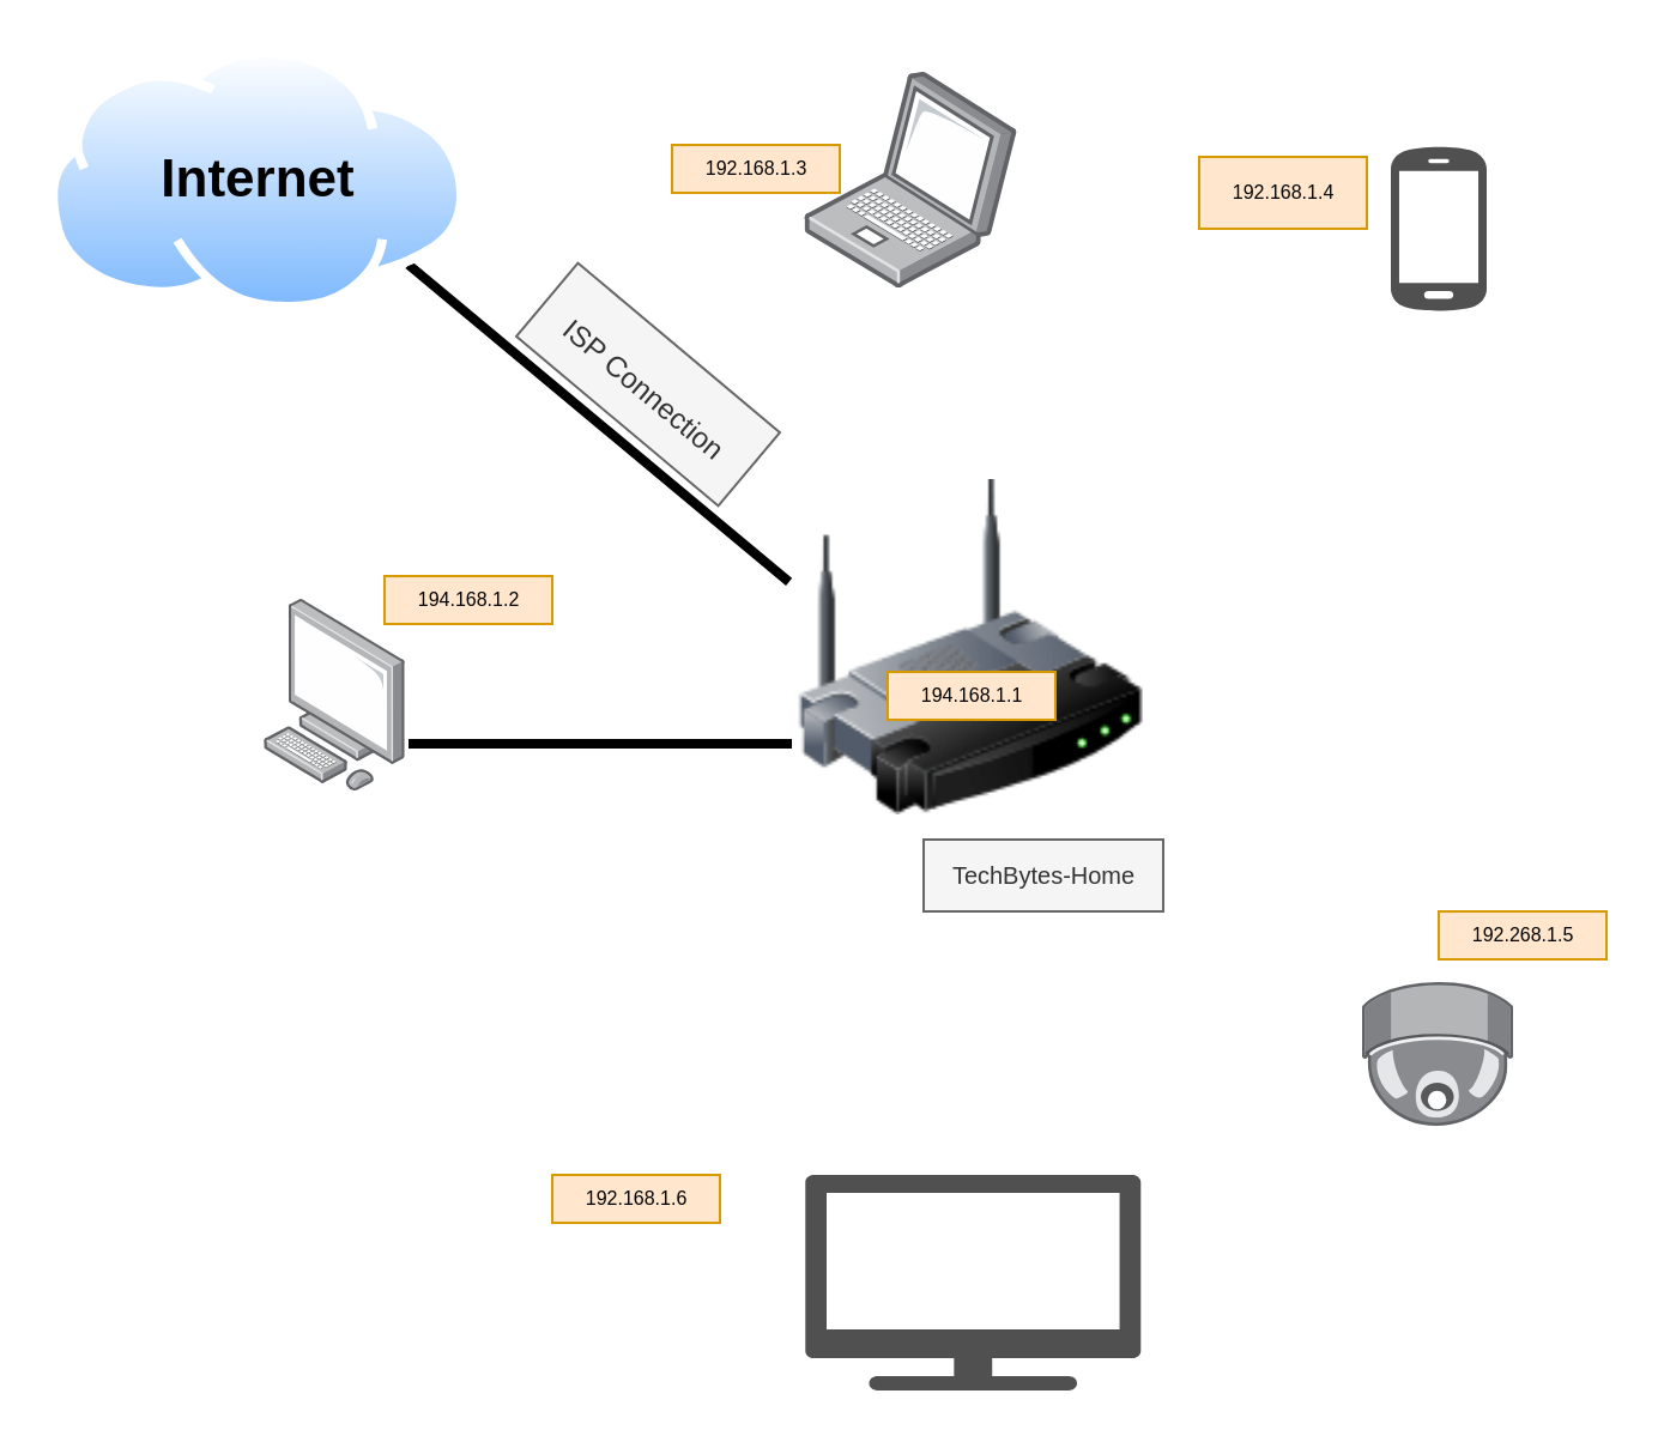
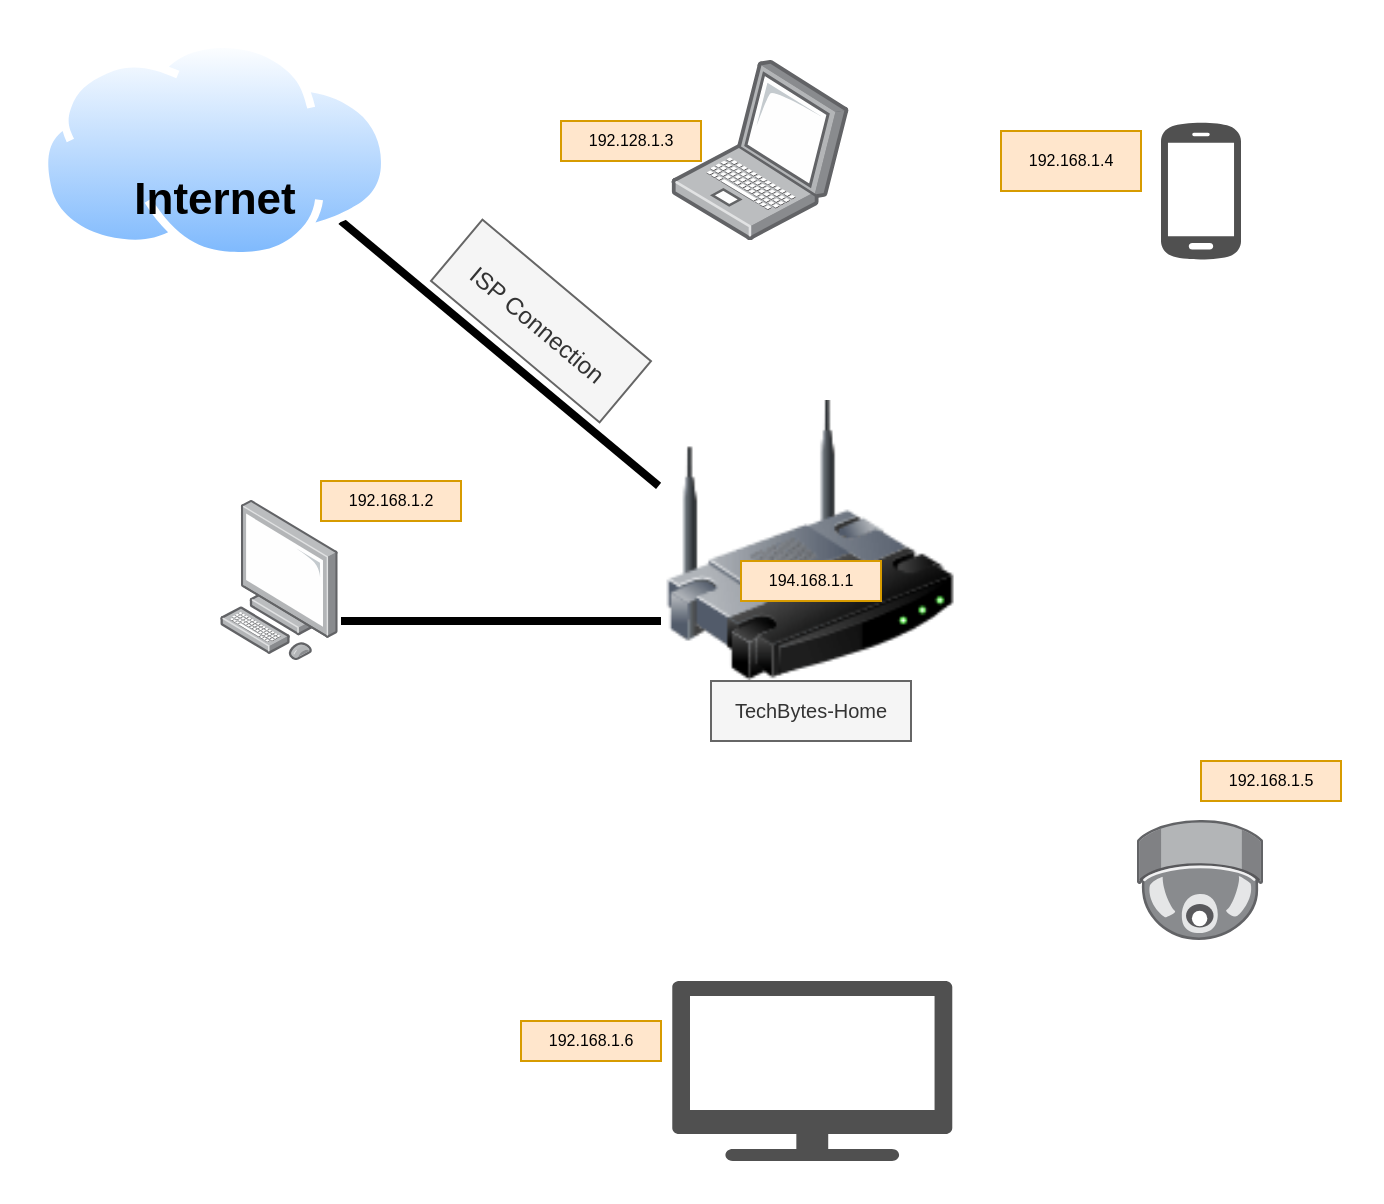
- <mxCell id="15" value="192.168.1.3" style="text;html=1;align=center;verticalAlign=middle;resizable=0;points=[];autosize=1;strokeColor=#d79b00;fillColor=#ffe6cc;fontSize=8;" vertex="1" parent="1"><mxGeometry x="280" y="60" width="70" height="20" as="geometry" /></mxCell>
+ <mxCell id="15" value="192.128.1.3" style="text;html=1;align=center;verticalAlign=middle;resizable=0;points=[];autosize=1;strokeColor=#d79b00;fillColor=#ffe6cc;fontSize=8;" vertex="1" parent="1"><mxGeometry x="280" y="60" width="70" height="20" as="geometry" /></mxCell>
- <mxCell id="22" value="&lt;font style=&quot;font-size: 22px;&quot;&gt;&lt;b&gt;Internet&lt;/b&gt;&lt;/font&gt;" style="text;html=1;align=center;verticalAlign=middle;resizable=0;points=[];autosize=1;strokeColor=none;fillColor=none;fontSize=14;" vertex="1" parent="1"><mxGeometry x="57.3" y="55" width="100" height="40" as="geometry" /></mxCell>
+ <mxCell id="22" value="&lt;font style=&quot;font-size: 22px;&quot;&gt;&lt;b&gt;Internet&lt;/b&gt;&lt;/font&gt;" style="text;html=1;align=center;verticalAlign=middle;resizable=0;points=[];autosize=1;strokeColor=none;fillColor=none;fontSize=14;" vertex="1" parent="1"><mxGeometry x="57.3" y="80" width="100" height="40" as="geometry" /></mxCell>
- <mxCell id="19" value="194.168.1.2" style="text;html=1;align=center;verticalAlign=middle;resizable=0;points=[];autosize=1;strokeColor=#d79b00;fillColor=#ffe6cc;fontSize=8;" vertex="1" parent="1"><mxGeometry x="160" y="240" width="70" height="20" as="geometry" /></mxCell>
+ <mxCell id="19" value="192.168.1.2" style="text;html=1;align=center;verticalAlign=middle;resizable=0;points=[];autosize=1;strokeColor=#d79b00;fillColor=#ffe6cc;fontSize=8;" vertex="1" parent="1"><mxGeometry x="160" y="240" width="70" height="20" as="geometry" /></mxCell>
- <mxCell id="3" value="&lt;font style=&quot;font-size: 10px;&quot;&gt;TechBytes-Home&lt;/font&gt;" style="text;html=1;align=center;verticalAlign=middle;resizable=0;points=[];autosize=1;fillColor=#f5f5f5;fontColor=#333333;strokeColor=#666666;" vertex="1" parent="1"><mxGeometry x="385" y="350" width="100" height="30" as="geometry" /></mxCell>
+ <mxCell id="3" value="&lt;font style=&quot;font-size: 10px;&quot;&gt;TechBytes-Home&lt;/font&gt;" style="text;html=1;align=center;verticalAlign=middle;resizable=0;points=[];autosize=1;fillColor=#f5f5f5;fontColor=#333333;strokeColor=#666666;" vertex="1" parent="1"><mxGeometry x="355" y="340" width="100" height="30" as="geometry" /></mxCell>
- <mxCell id="17" value="192.268.1.5" style="text;html=1;align=center;verticalAlign=middle;resizable=0;points=[];autosize=1;strokeColor=#d79b00;fillColor=#ffe6cc;fontSize=8;" vertex="1" parent="1"><mxGeometry x="600" y="380" width="70" height="20" as="geometry" /></mxCell>
+ <mxCell id="17" value="192.168.1.5" style="text;html=1;align=center;verticalAlign=middle;resizable=0;points=[];autosize=1;strokeColor=#d79b00;fillColor=#ffe6cc;fontSize=8;" vertex="1" parent="1"><mxGeometry x="600" y="380" width="70" height="20" as="geometry" /></mxCell>
- <mxCell id="18" value="192.168.1.6" style="text;html=1;align=center;verticalAlign=middle;resizable=0;points=[];autosize=1;strokeColor=#d79b00;fillColor=#ffe6cc;fontSize=8;" vertex="1" parent="1"><mxGeometry x="230" y="490" width="70" height="20" as="geometry" /></mxCell>
+ <mxCell id="18" value="192.168.1.6" style="text;html=1;align=center;verticalAlign=middle;resizable=0;points=[];autosize=1;strokeColor=#d79b00;fillColor=#ffe6cc;fontSize=8;" vertex="1" parent="1"><mxGeometry x="260" y="510" width="70" height="20" as="geometry" /></mxCell>
